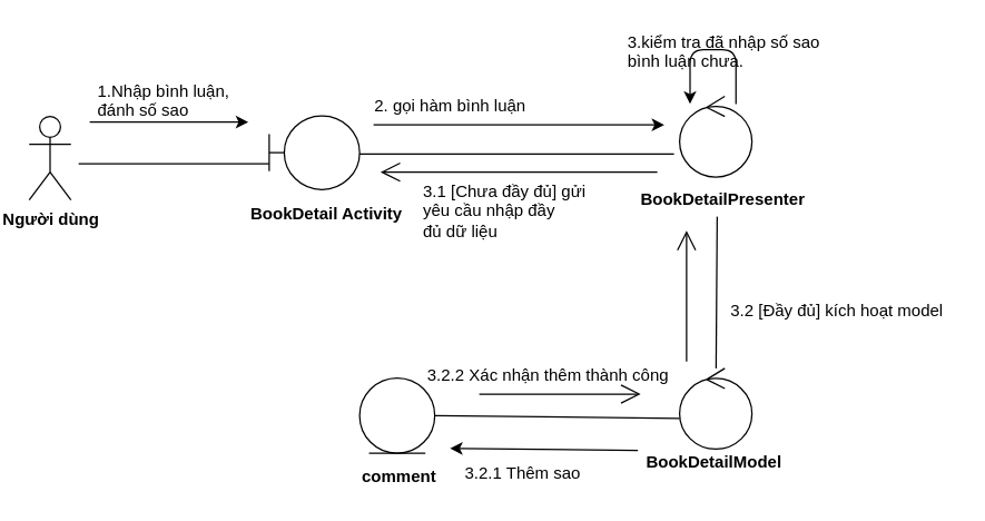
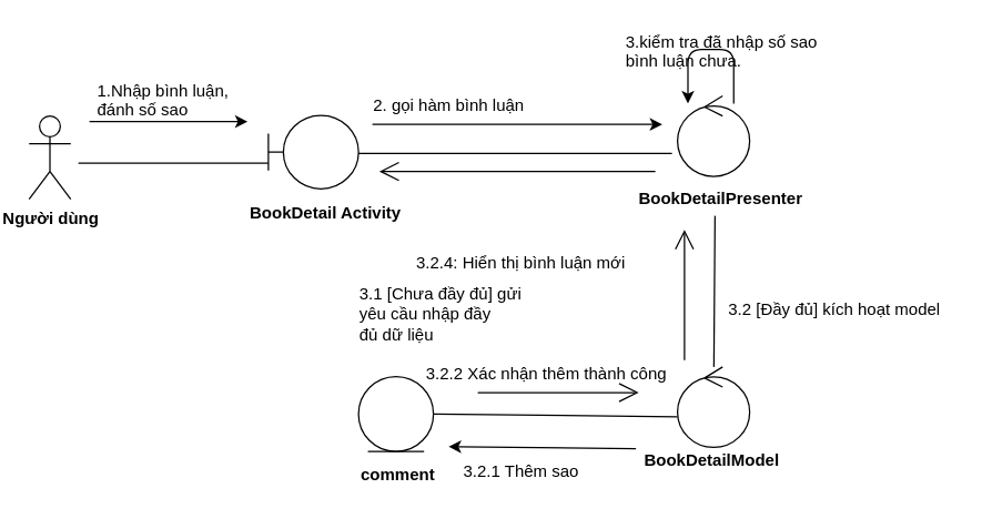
- <mxCell id="22" value="3.1 [Chưa đầy đủ] gửi&lt;br&gt;yêu cầu nhập đầy &lt;br&gt;đủ dữ liệu&lt;br&gt;" style="text;html=1;resizable=0;points=[];autosize=1;align=left;verticalAlign=top;spacingTop=-4;" vertex="1" parent="1"><mxGeometry x="302" y="126.5" width="127" height="42" as="geometry" /></mxCell>
+ <mxCell id="22" value="3.1 [Chưa đầy đủ] gửi&lt;br&gt;yêu cầu nhập đầy &lt;br&gt;đủ dữ liệu&lt;br&gt;" style="text;html=1;resizable=0;points=[];autosize=1;align=left;verticalAlign=top;spacingTop=-4;" vertex="1" parent="1"><mxGeometry x="257" y="201.5" width="127" height="42" as="geometry" /></mxCell>
+ <mxCell id="29" value="3.2.4: Hiển thị bình luận mới" style="text;html=1;resizable=0;points=[];autosize=1;align=left;verticalAlign=top;spacingTop=-4;" vertex="1" parent="1"><mxGeometry x="298" y="179" width="161" height="14" as="geometry" /></mxCell>
